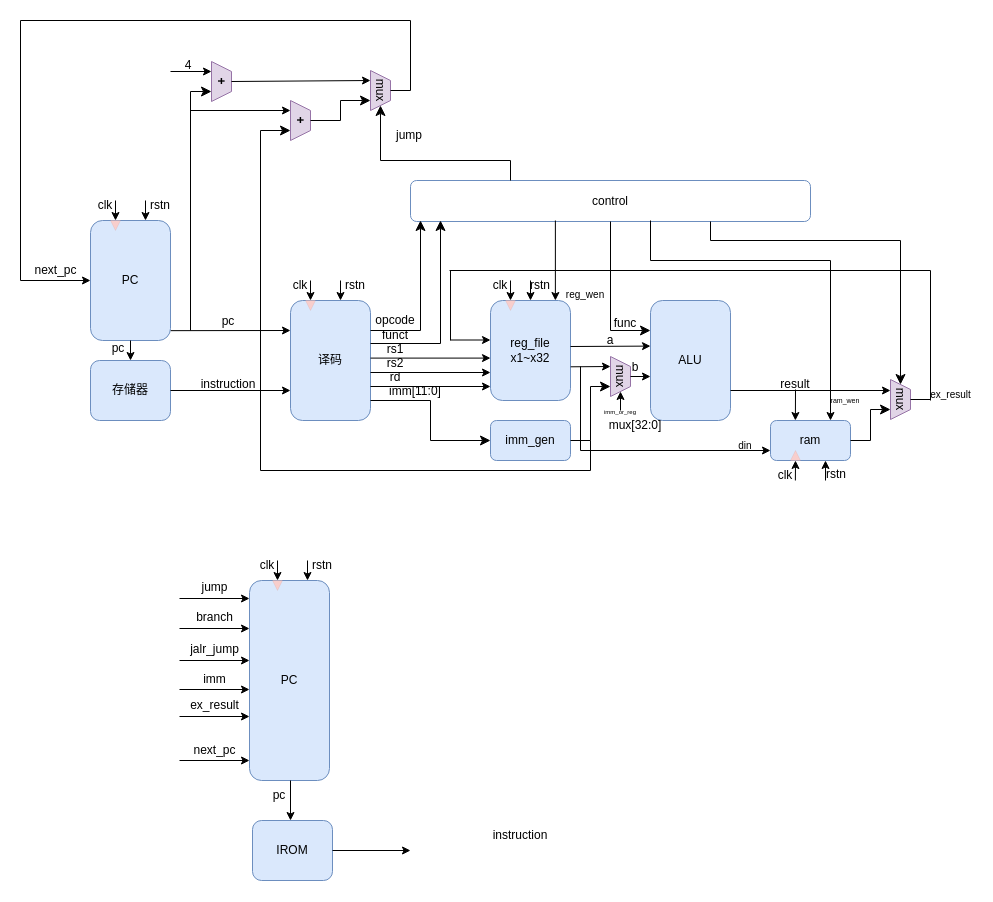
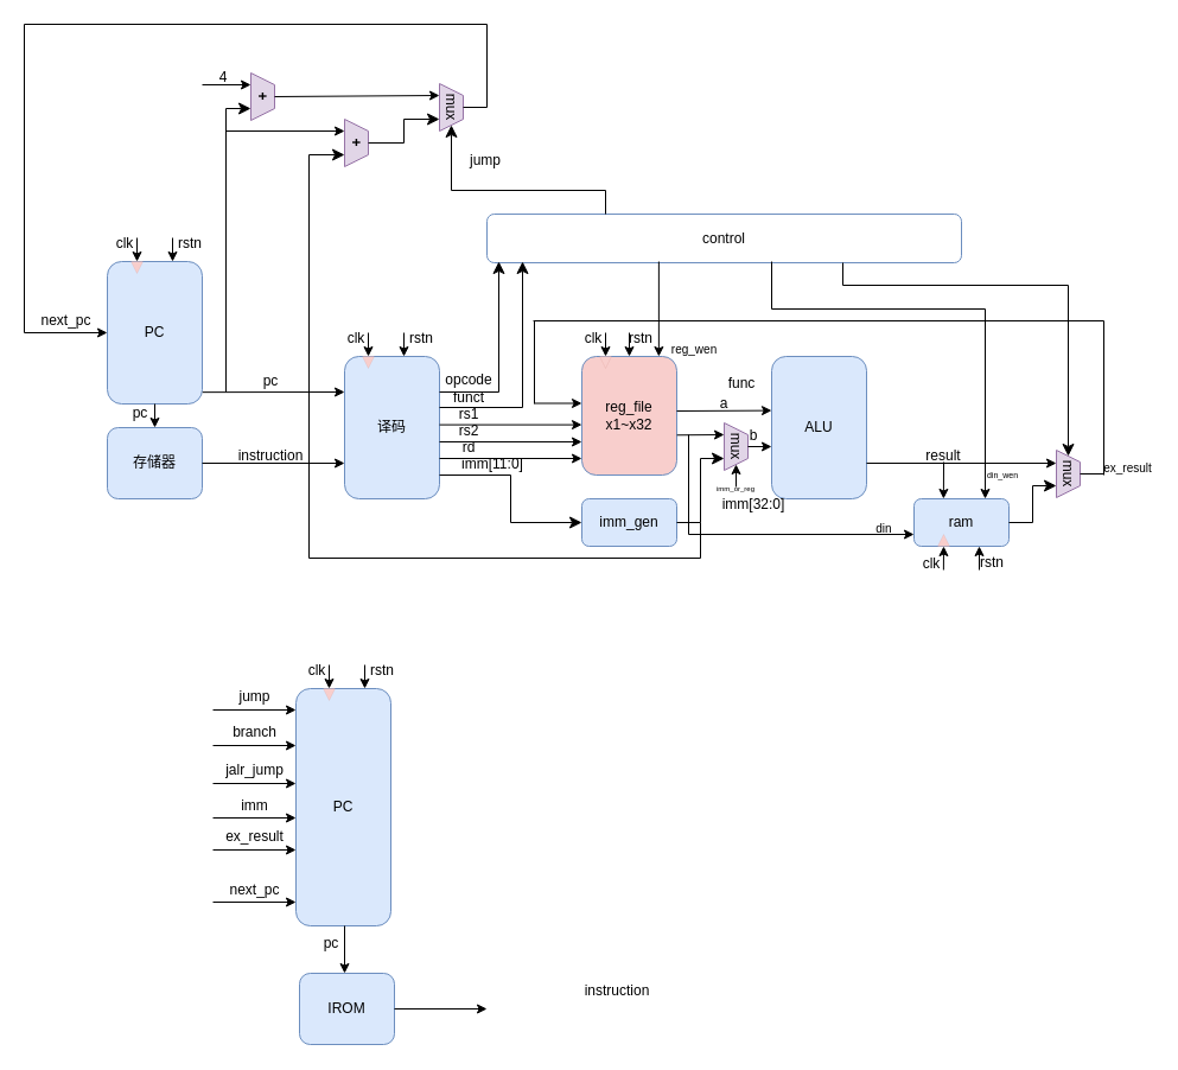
- <mxCell id="51" value="" style="edgeStyle=elbowEdgeStyle;elbow=horizontal;endArrow=classic;html=1;curved=0;rounded=0;endSize=8;startSize=8;entryX=0;entryY=0.25;entryDx=0;entryDy=0;exitX=0.5;exitY=1;exitDx=0;exitDy=0;" parent="1" source="38" target="2" edge="1"><mxGeometry width="50" height="50" relative="1" as="geometry"><mxPoint x="610" y="240" as="sourcePoint" /><mxPoint x="620" y="250" as="targetPoint" /><Array as="points"><mxPoint x="610" y="290" /></Array></mxGeometry></mxCell>
- <mxCell id="35" value="&lt;div&gt;reg_file&lt;/div&gt;x1~x32" style="rounded=1;whiteSpace=wrap;html=1;fillColor=#dae8fc;strokeColor=#6c8ebf;" parent="1" vertex="1"><mxGeometry x="490" y="300" width="80" height="100" as="geometry" /></mxCell>
+ <mxCell id="35" value="&lt;div&gt;reg_file&lt;/div&gt;x1~x32" style="rounded=1;whiteSpace=wrap;html=1;fillColor=#f8cecc;strokeColor=#6c8ebf;" parent="1" vertex="1"><mxGeometry x="490" y="300" width="80" height="100" as="geometry" /></mxCell>
- <mxCell id="66" value="&lt;font style=&quot;font-size: 7px;&quot;&gt;ram_wen&lt;/font&gt;" style="text;html=1;align=center;verticalAlign=middle;whiteSpace=wrap;rounded=0;" parent="1" vertex="1"><mxGeometry x="830" y="394" width="30" height="10" as="geometry" /></mxCell>
+ <mxCell id="66" value="&lt;font style=&quot;font-size: 7px;&quot;&gt;din_wen&lt;/font&gt;" style="text;html=1;align=center;verticalAlign=middle;whiteSpace=wrap;rounded=0;" parent="1" vertex="1"><mxGeometry x="830" y="394" width="30" height="10" as="geometry" /></mxCell>
- <mxCell id="46" value="mux[32:0]" style="text;html=1;align=center;verticalAlign=middle;whiteSpace=wrap;rounded=0;" parent="1" vertex="1"><mxGeometry x="600" y="420" width="70" height="10" as="geometry" /></mxCell>
+ <mxCell id="46" value="imm[32:0]" style="text;html=1;align=center;verticalAlign=middle;whiteSpace=wrap;rounded=0;" parent="1" vertex="1"><mxGeometry x="600" y="420" width="70" height="10" as="geometry" /></mxCell>
